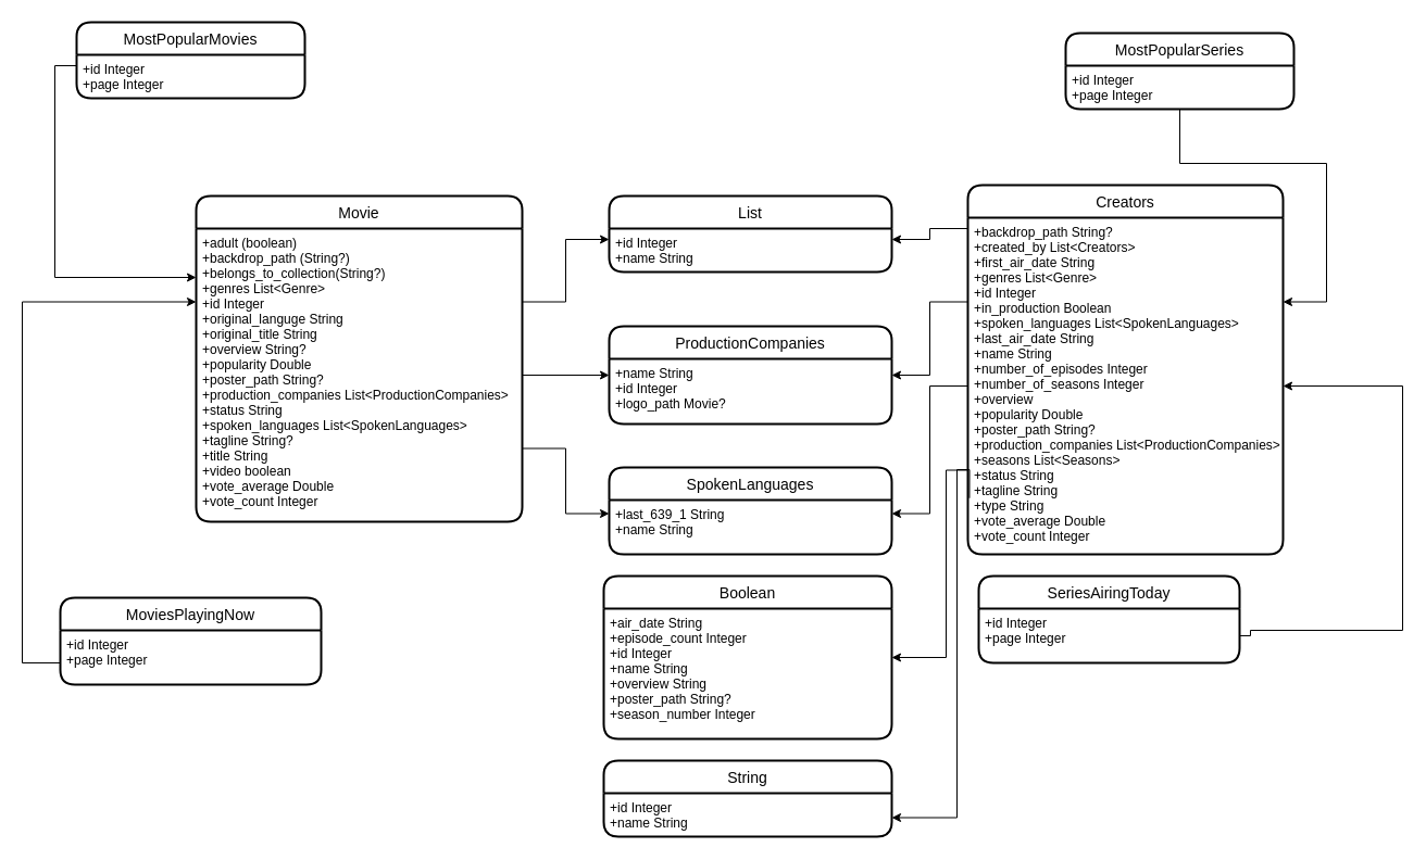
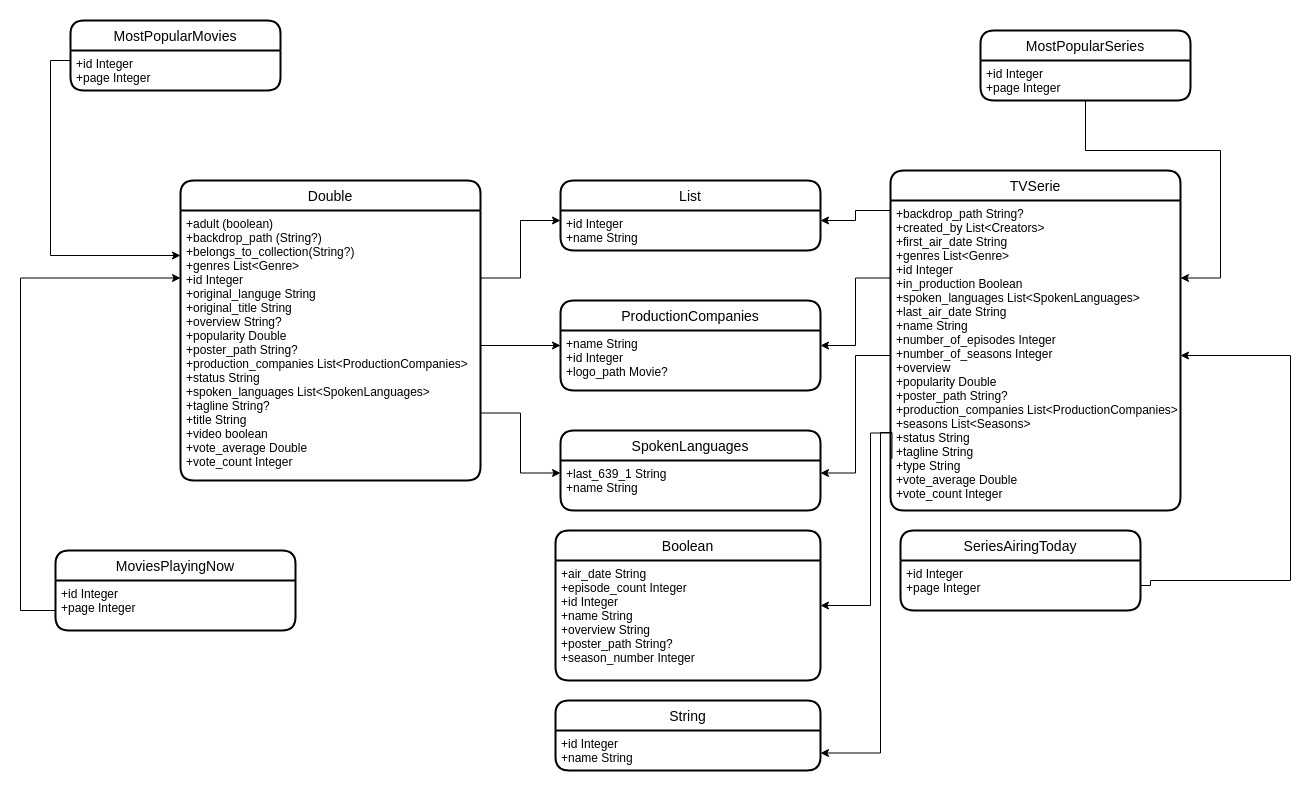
- <mxCell id="13" value="Creators" style="swimlane;childLayout=stackLayout;horizontal=1;startSize=30;horizontalStack=0;rounded=1;fontSize=14;fontStyle=0;strokeWidth=2;resizeParent=0;resizeLast=1;shadow=0;dashed=0;align=center;" vertex="1" parent="1"><mxGeometry x="890" y="170" width="290" height="340" as="geometry" /></mxCell>
+ <mxCell id="13" value="TVSerie" style="swimlane;childLayout=stackLayout;horizontal=1;startSize=30;horizontalStack=0;rounded=1;fontSize=14;fontStyle=0;strokeWidth=2;resizeParent=0;resizeLast=1;shadow=0;dashed=0;align=center;" vertex="1" parent="1"><mxGeometry x="890" y="170" width="290" height="340" as="geometry" /></mxCell>
- <mxCell id="2" value="Movie" style="swimlane;childLayout=stackLayout;horizontal=1;startSize=30;horizontalStack=0;rounded=1;fontSize=14;fontStyle=0;strokeWidth=2;resizeParent=0;resizeLast=1;shadow=0;dashed=0;align=center;" vertex="1" parent="1"><mxGeometry x="180" y="180" width="300" height="300" as="geometry" /></mxCell>
+ <mxCell id="2" value="Double" style="swimlane;childLayout=stackLayout;horizontal=1;startSize=30;horizontalStack=0;rounded=1;fontSize=14;fontStyle=0;strokeWidth=2;resizeParent=0;resizeLast=1;shadow=0;dashed=0;align=center;" vertex="1" parent="1"><mxGeometry x="180" y="180" width="300" height="300" as="geometry" /></mxCell>
